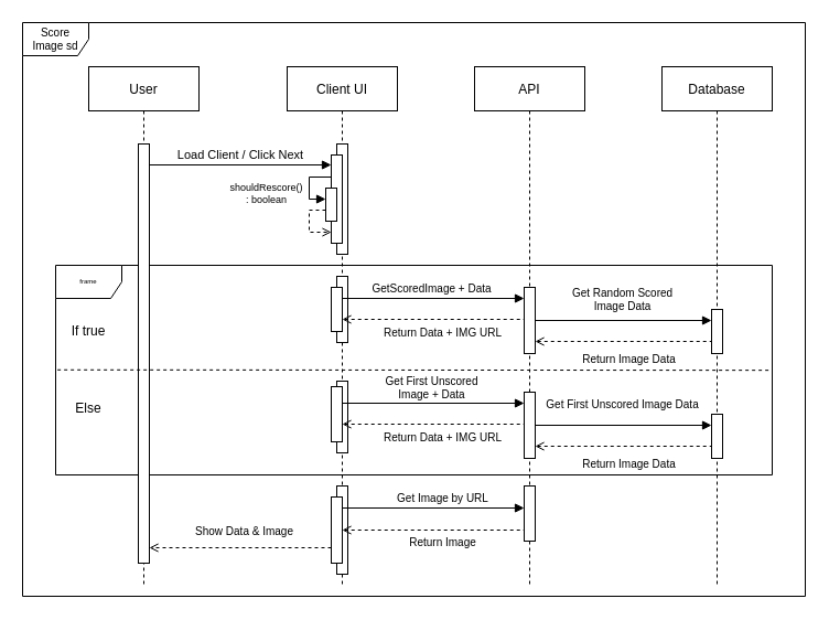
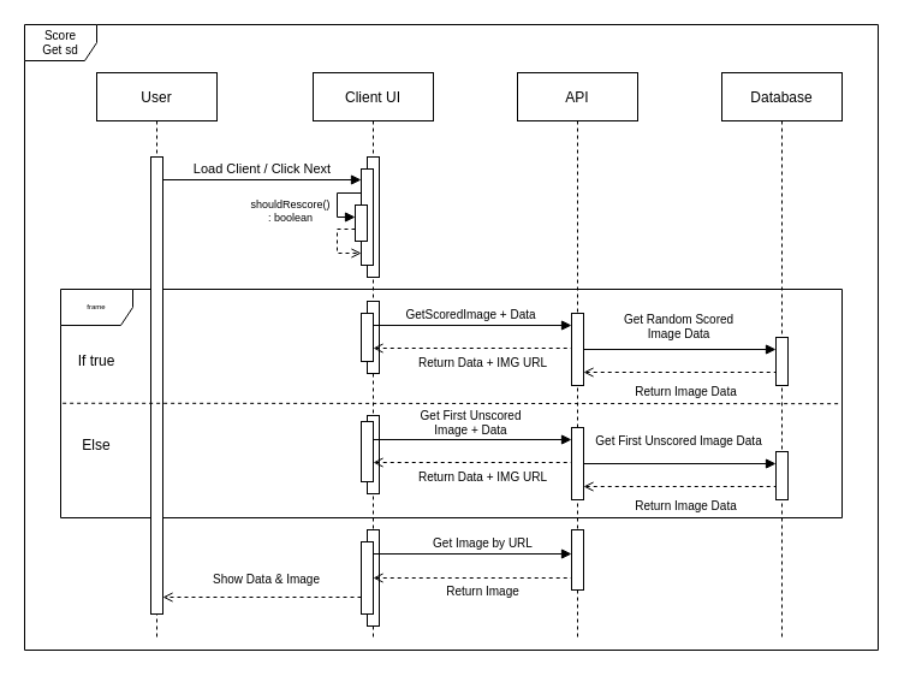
- <mxCell id="51" value="Score&lt;br&gt;Image sd" style="shape=umlFrame;whiteSpace=wrap;html=1;labelBackgroundColor=none;fontSize=10;" vertex="1" parent="1"><mxGeometry x="20" y="20" width="710" height="520" as="geometry" /></mxCell>
+ <mxCell id="51" value="Score&lt;br&gt;Get sd" style="shape=umlFrame;whiteSpace=wrap;html=1;labelBackgroundColor=none;fontSize=10;" vertex="1" parent="1"><mxGeometry x="20" y="20" width="710" height="520" as="geometry" /></mxCell>
